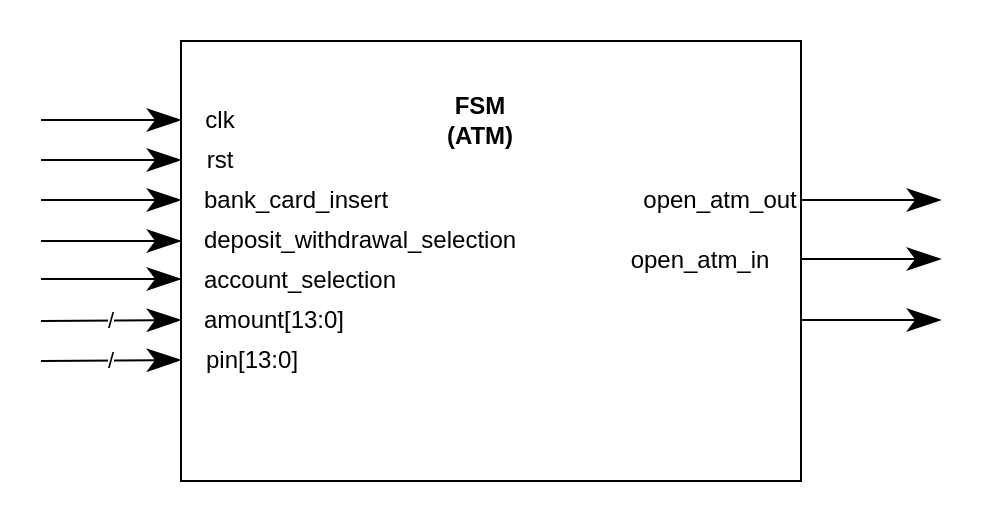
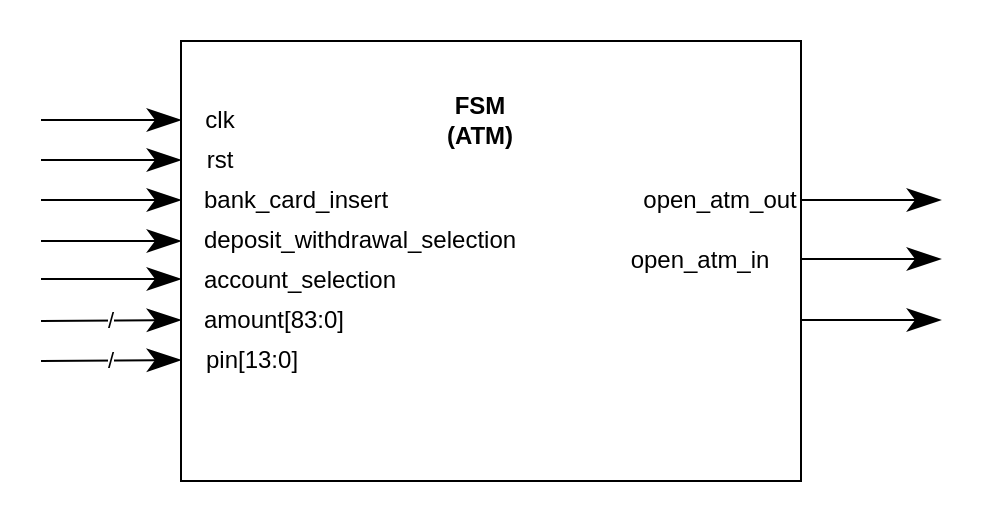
- <mxCell id="10" value="amount[13:0]" style="text;html=1;strokeColor=none;fillColor=none;align=center;verticalAlign=middle;whiteSpace=wrap;rounded=0;hachureGap=4;pointerEvents=0;" vertex="1" parent="1"><mxGeometry x="117" y="150" width="40" height="20" as="geometry" /></mxCell>
+ <mxCell id="10" value="amount[83:0]" style="text;html=1;strokeColor=none;fillColor=none;align=center;verticalAlign=middle;whiteSpace=wrap;rounded=0;hachureGap=4;pointerEvents=0;" vertex="1" parent="1"><mxGeometry x="117" y="150" width="40" height="20" as="geometry" /></mxCell>
